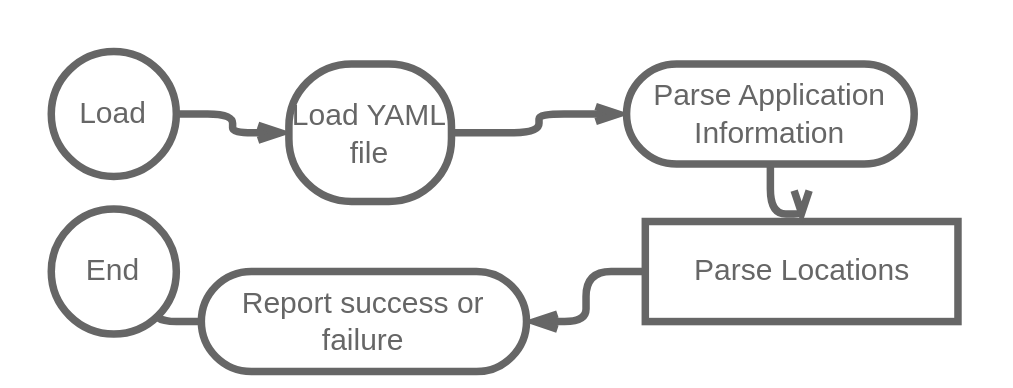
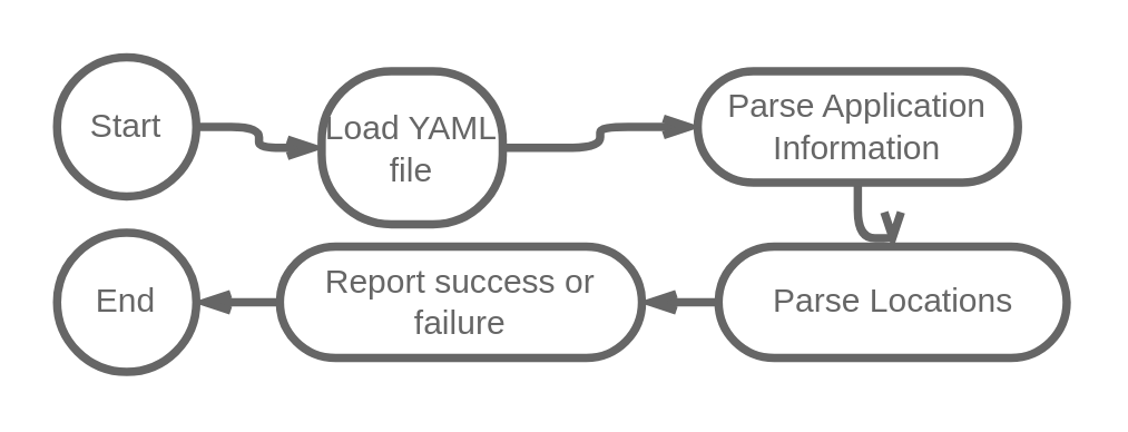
- <mxCell id="3" value="Load" style="strokeWidth=3;html=1;shape=mxgraph.flowchart.start_2;whiteSpace=wrap;labelBackgroundColor=none;fillColor=#ffffff;strokeColor=#666666;fontColor=#666666;fontSize=12;fontStyle=0;rounded=1;arcSize=50;" parent="1" vertex="1"><mxGeometry x="20" y="20" width="50" height="50" as="geometry" /></mxCell>
+ <mxCell id="3" value="Start" style="strokeWidth=3;html=1;shape=mxgraph.flowchart.start_2;whiteSpace=wrap;labelBackgroundColor=none;fillColor=#ffffff;strokeColor=#666666;fontColor=#666666;fontSize=12;fontStyle=0;rounded=1;arcSize=50;" parent="1" vertex="1"><mxGeometry x="20" y="20" width="50" height="50" as="geometry" /></mxCell>
- <mxCell id="5" value="Parse Locations" style="whiteSpace=wrap;html=1;absoluteArcSize=1;arcSize=50;strokeWidth=3;strokeColor=#666666;fontFamily=Helvetica;fontSize=12;fontColor=#666666;fillColor=#ffffff;fontStyle=0;labelBackgroundColor=none;rounded=0;" parent="1" vertex="1"><mxGeometry x="257.5" y="88" width="125" height="40" as="geometry" /></mxCell>
+ <mxCell id="5" value="Parse Locations" style="rounded=1;whiteSpace=wrap;html=1;absoluteArcSize=1;arcSize=50;strokeWidth=3;strokeColor=#666666;fontFamily=Helvetica;fontSize=12;fontColor=#666666;fillColor=#ffffff;fontStyle=0;labelBackgroundColor=none;" parent="1" vertex="1"><mxGeometry x="257.5" y="88" width="125" height="40" as="geometry" /></mxCell>
- <mxCell id="11" value="Report success or failure" style="rounded=1;whiteSpace=wrap;html=1;absoluteArcSize=1;arcSize=50;strokeWidth=3;strokeColor=#666666;fontFamily=Helvetica;fontSize=12;fontColor=#666666;fillColor=#ffffff;fontStyle=0;labelBackgroundColor=none;" parent="1" vertex="1"><mxGeometry x="80" y="108" width="130" height="40" as="geometry" /></mxCell>
+ <mxCell id="11" value="Report success or failure" style="rounded=1;whiteSpace=wrap;html=1;absoluteArcSize=1;arcSize=50;strokeWidth=3;strokeColor=#666666;fontFamily=Helvetica;fontSize=12;fontColor=#666666;fillColor=#ffffff;fontStyle=0;labelBackgroundColor=none;" parent="1" vertex="1"><mxGeometry x="100" y="88" width="130" height="40" as="geometry" /></mxCell>
